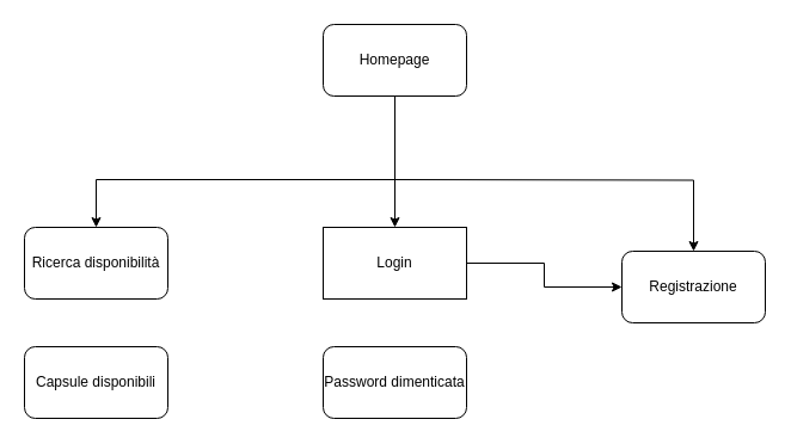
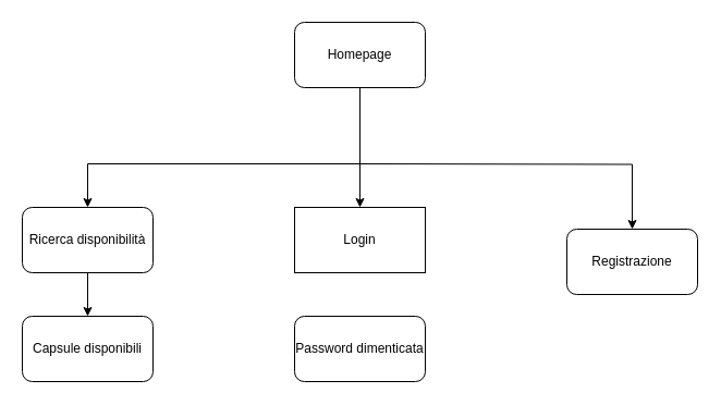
- <mxCell id="8" style="edgeStyle=orthogonalEdgeStyle;rounded=0;orthogonalLoop=1;jettySize=auto;html=1;exitX=1;exitY=0.5;exitDx=0;exitDy=0;entryX=0;entryY=0.5;entryDx=0;entryDy=0;" edge="1" parent="1" source="9" target="10"><mxGeometry relative="1" as="geometry" /></mxCell>
+ <mxCell id="6" style="edgeStyle=orthogonalEdgeStyle;rounded=0;orthogonalLoop=1;jettySize=auto;html=1;exitX=0.5;exitY=1;exitDx=0;exitDy=0;" edge="1" parent="1" source="7" target="11"><mxGeometry relative="1" as="geometry" /></mxCell>
